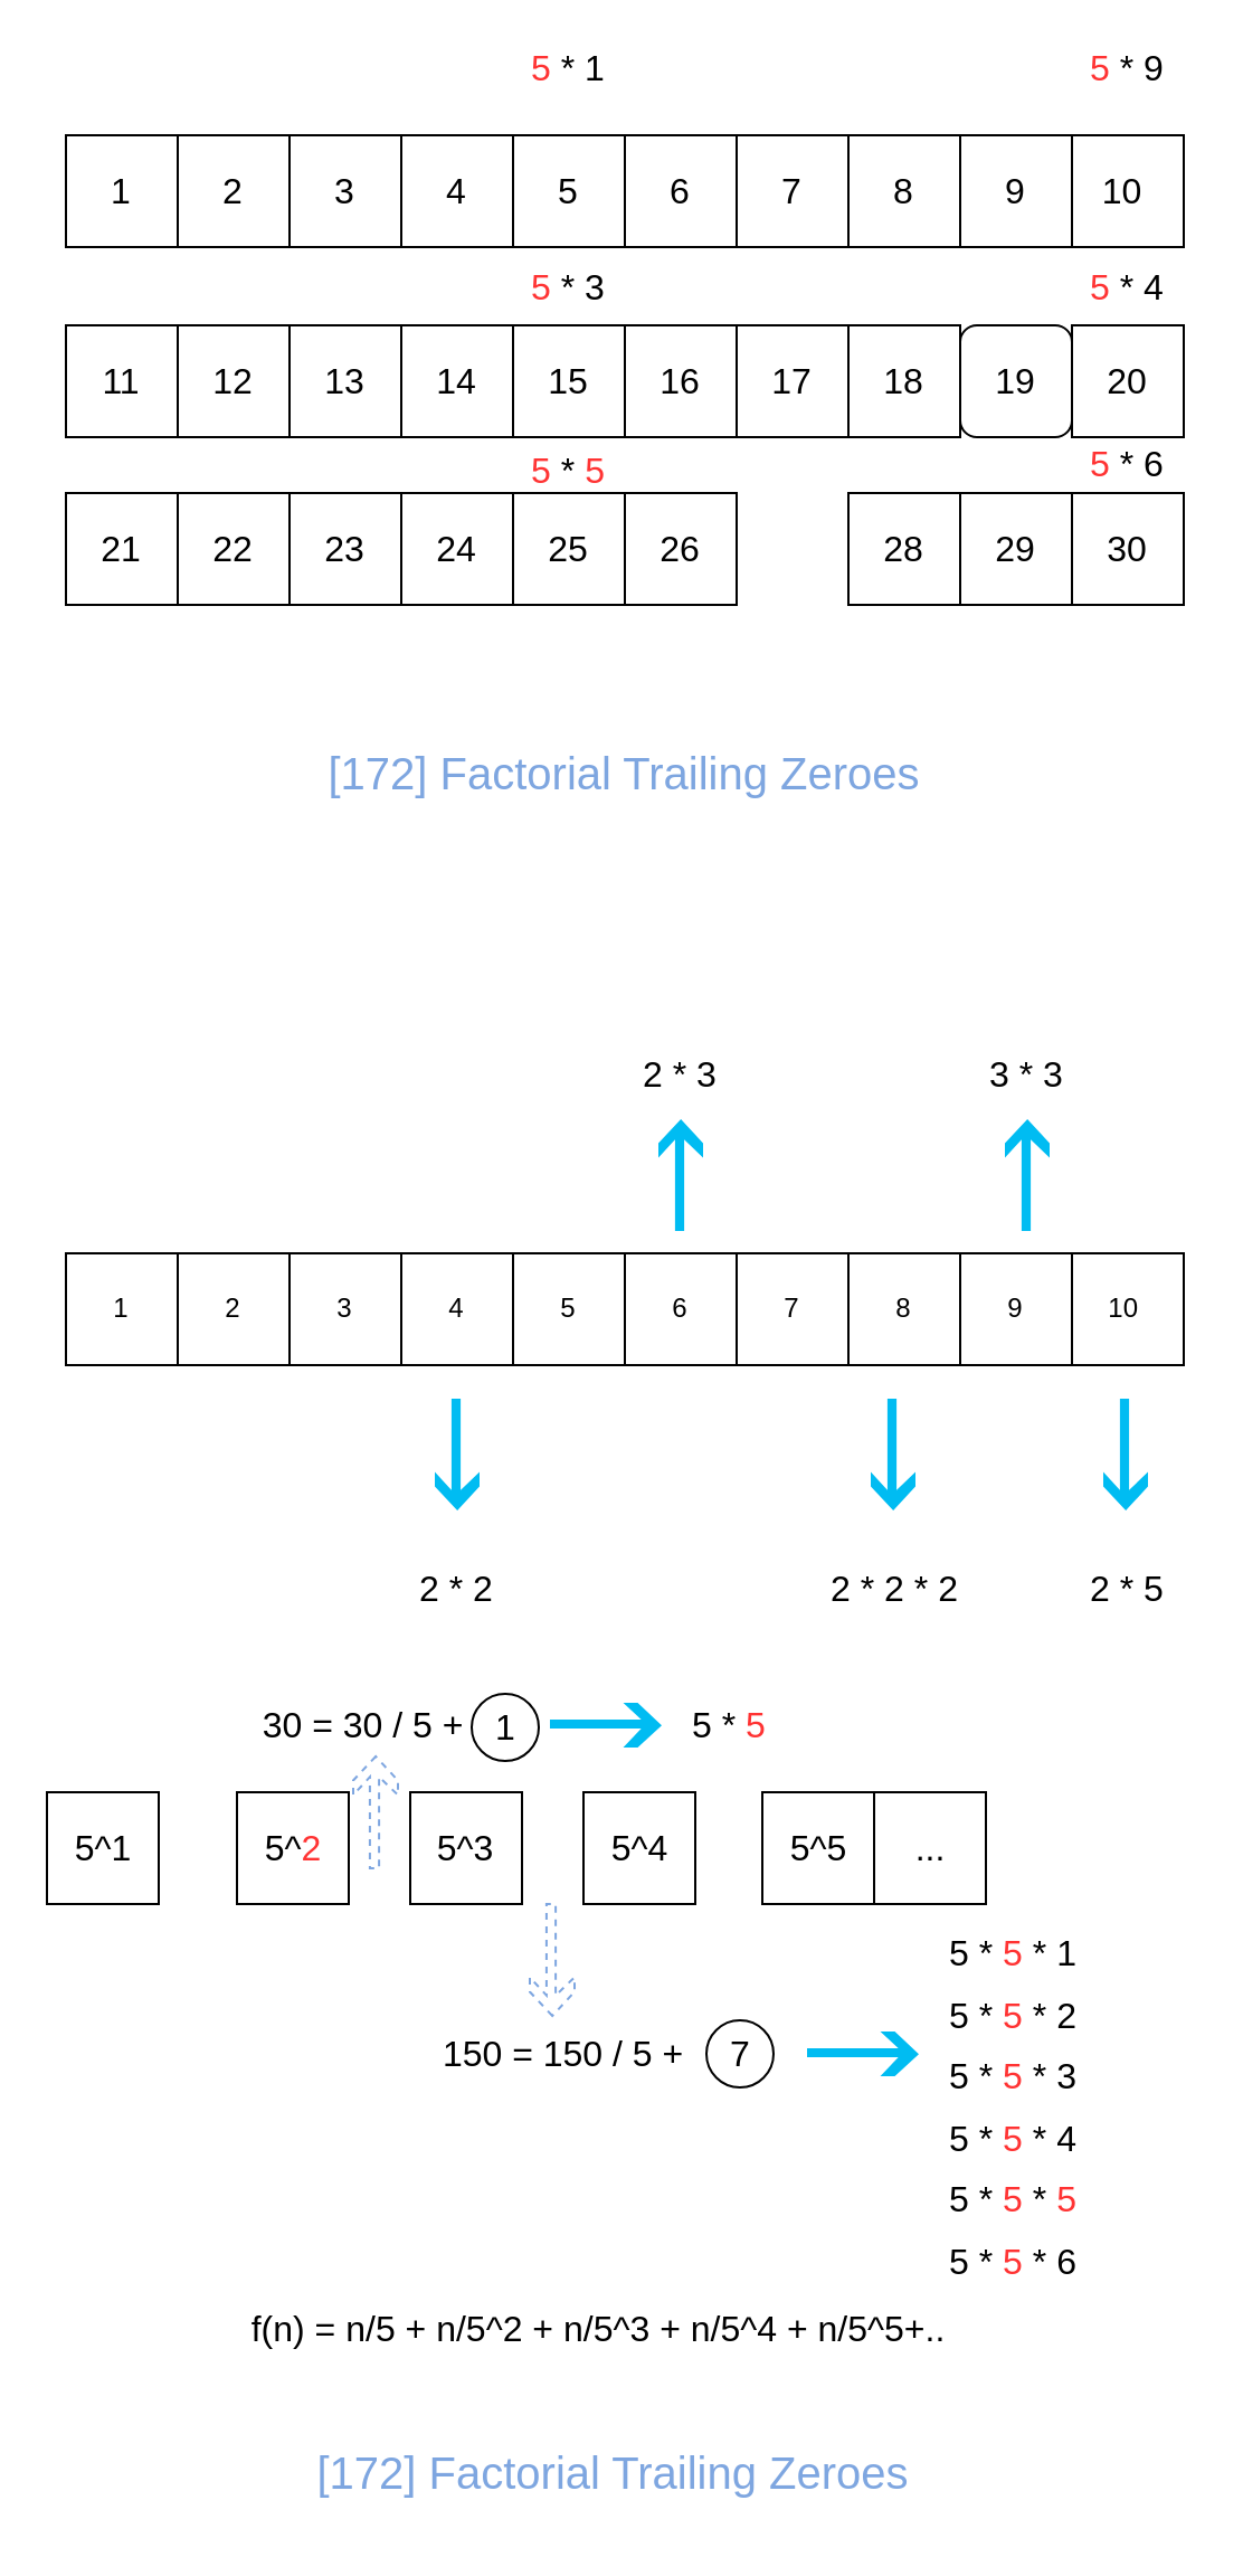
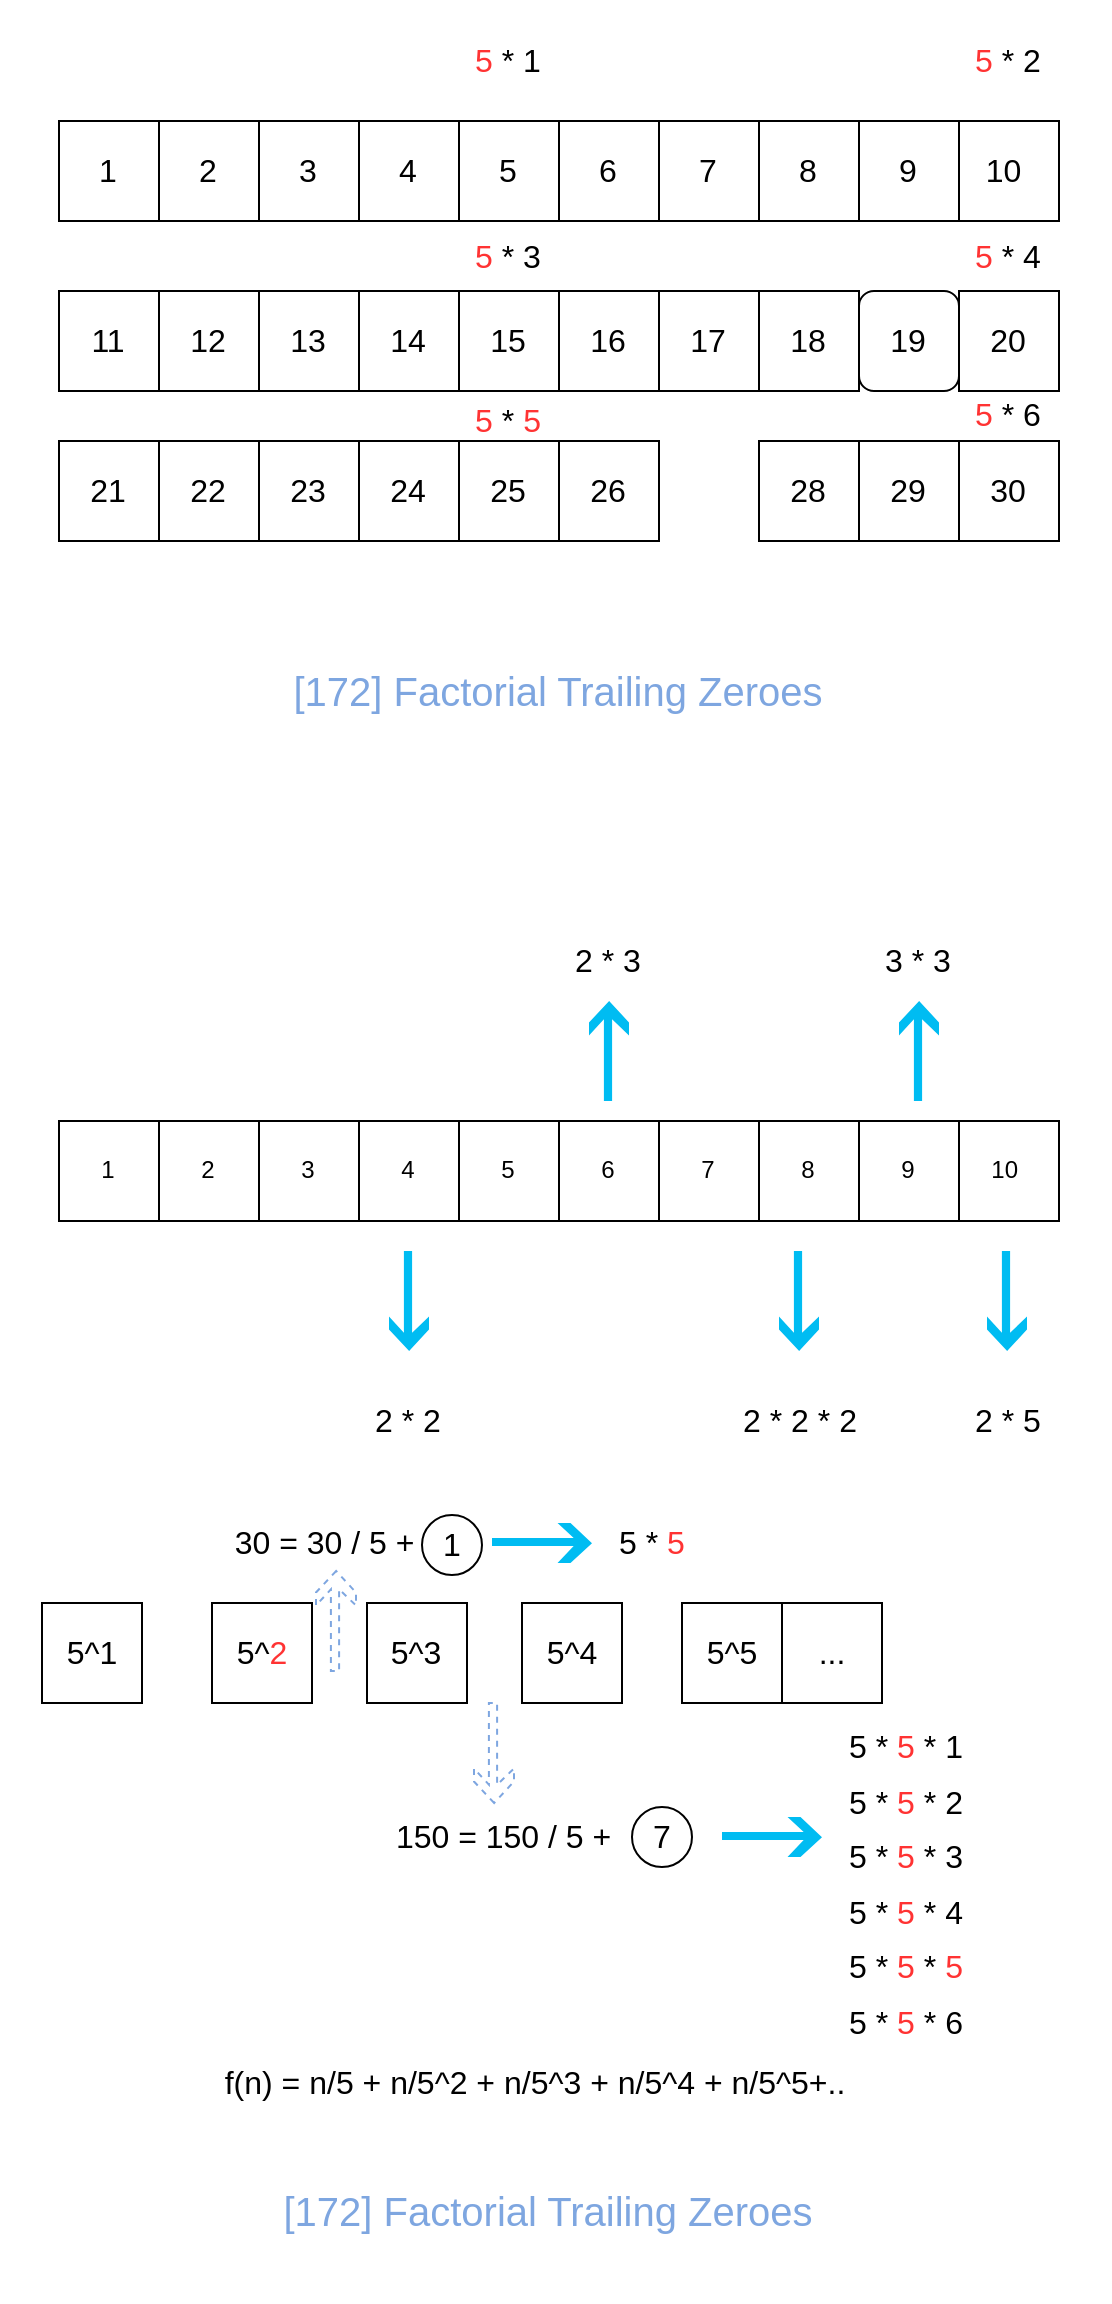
- <mxCell id="32" value="&lt;font color=&quot;#ff3333&quot; style=&quot;font-size: 16px;&quot;&gt;5&lt;/font&gt; * 9" style="text;html=1;strokeColor=none;fillColor=none;align=center;verticalAlign=middle;whiteSpace=wrap;rounded=0;fontSize=16;" vertex="1" parent="1"><mxGeometry x="484" y="20" width="40" height="20" as="geometry" /></mxCell>
+ <mxCell id="32" value="&lt;font color=&quot;#ff3333&quot; style=&quot;font-size: 16px;&quot;&gt;5&lt;/font&gt; * 2" style="text;html=1;strokeColor=none;fillColor=none;align=center;verticalAlign=middle;whiteSpace=wrap;rounded=0;fontSize=16;" vertex="1" parent="1"><mxGeometry x="484" y="20" width="40" height="20" as="geometry" /></mxCell>
